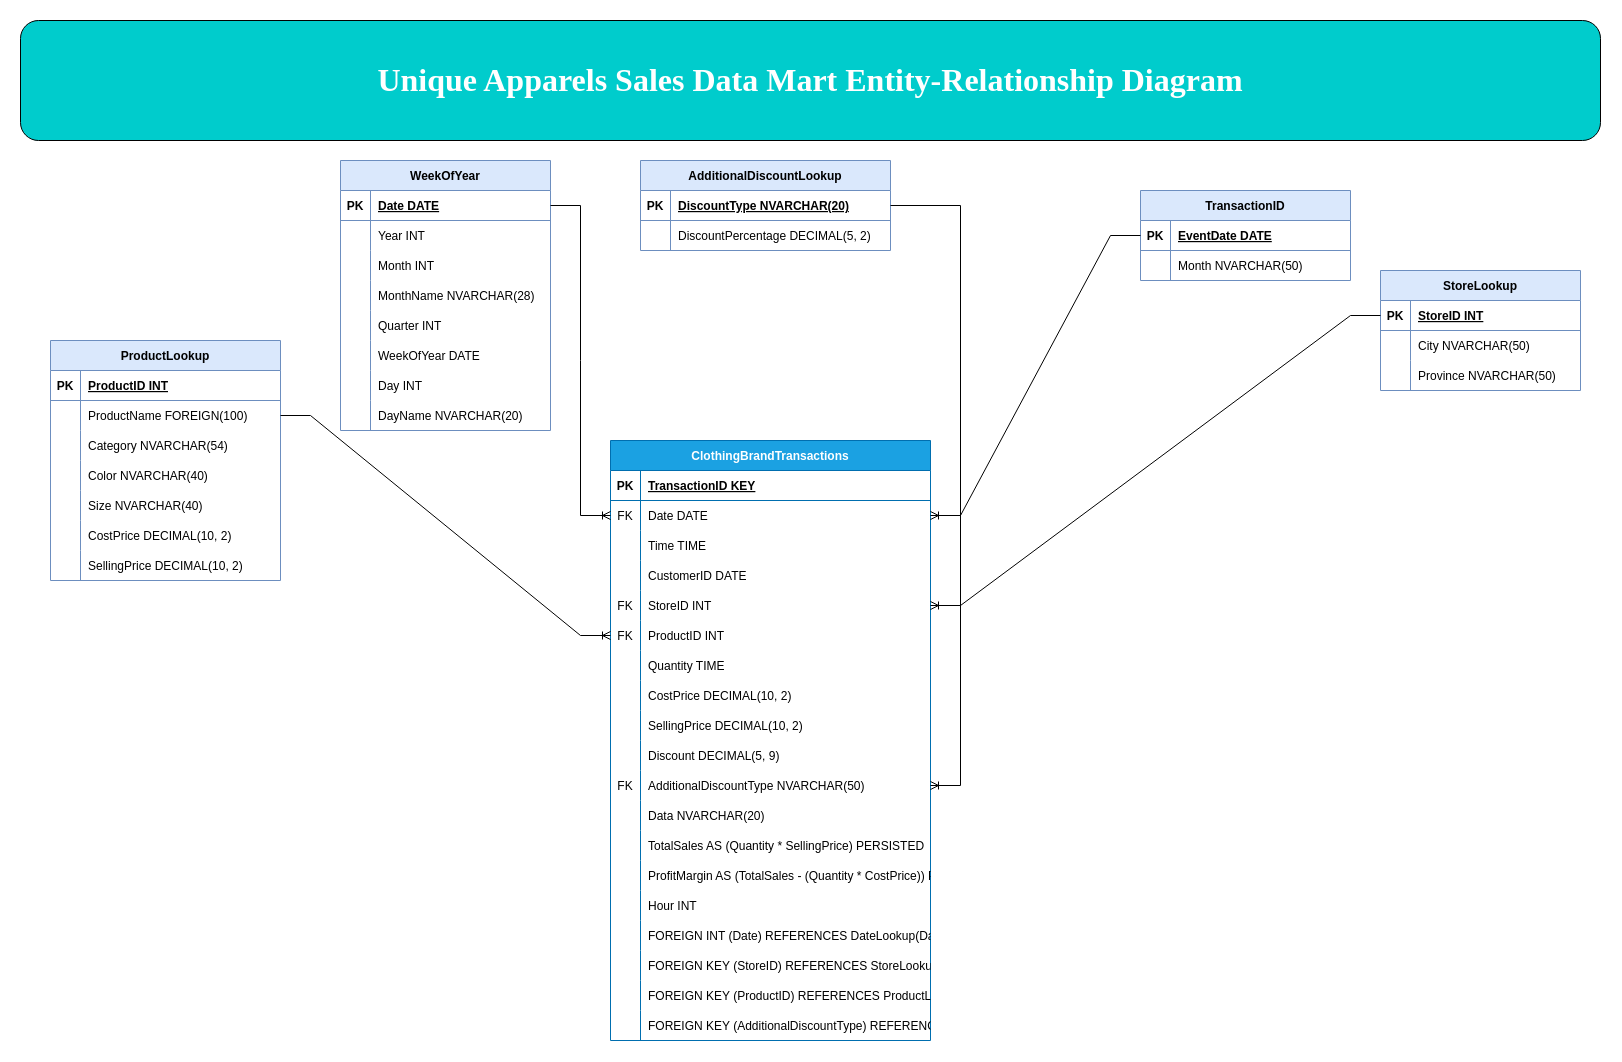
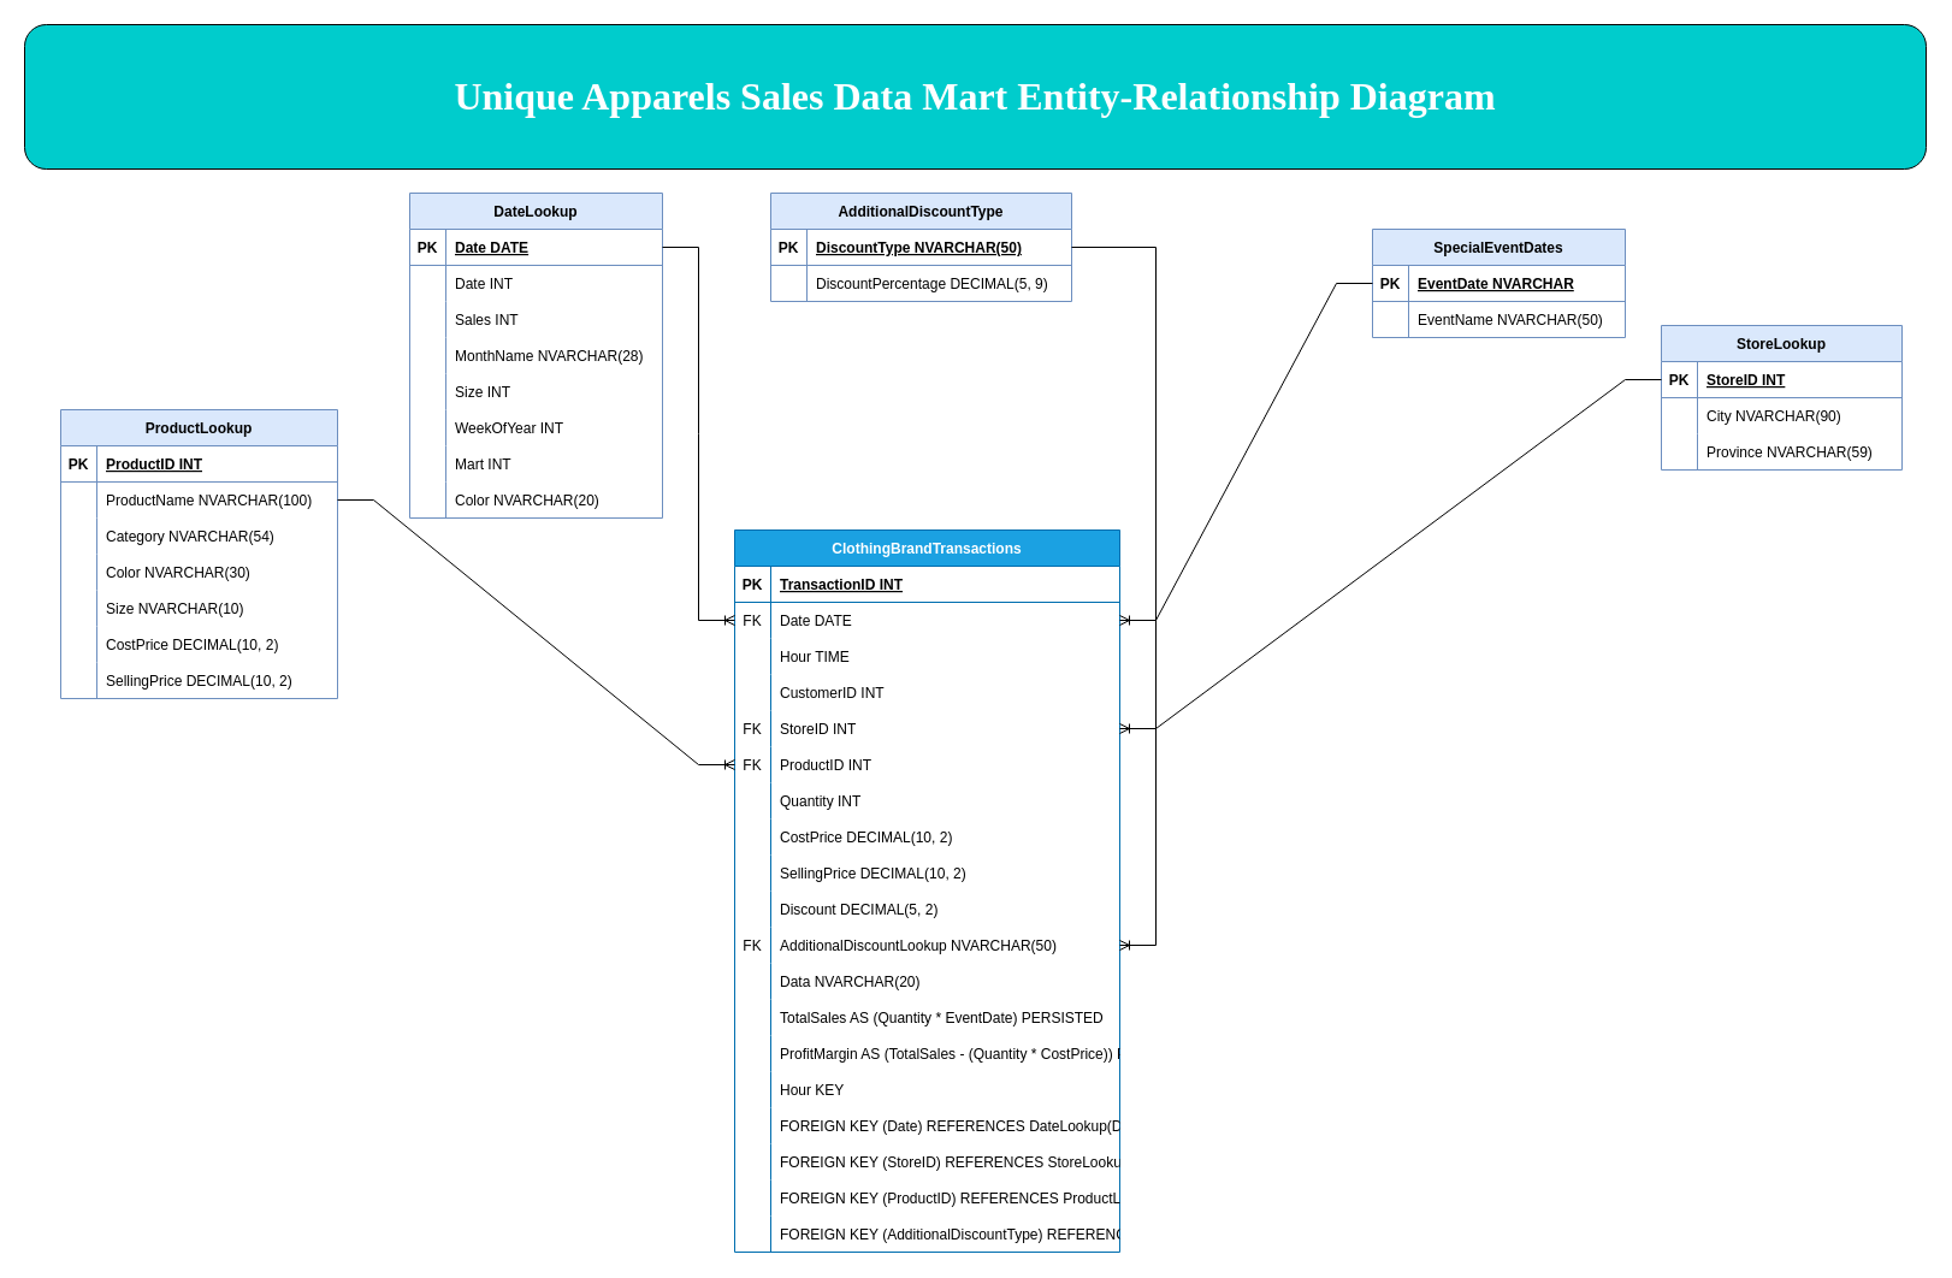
- <mxCell id="24" value="WeekOfYear" style="shape=table;startSize=30;container=1;collapsible=1;childLayout=tableLayout;fixedRows=1;rowLines=0;fontStyle=1;align=center;resizeLast=1;fillColor=#dae8fc;strokeColor=#6c8ebf;" vertex="1" parent="1"><mxGeometry x="340" y="160" width="210" height="270" as="geometry" /></mxCell>
+ <mxCell id="24" value="DateLookup" style="shape=table;startSize=30;container=1;collapsible=1;childLayout=tableLayout;fixedRows=1;rowLines=0;fontStyle=1;align=center;resizeLast=1;fillColor=#dae8fc;strokeColor=#6c8ebf;" vertex="1" parent="1"><mxGeometry x="340" y="160" width="210" height="270" as="geometry" /></mxCell>
- <mxCell id="66" value="AdditionalDiscountLookup" style="shape=table;startSize=30;container=1;collapsible=1;childLayout=tableLayout;fixedRows=1;rowLines=0;fontStyle=1;align=center;resizeLast=1;fillColor=#dae8fc;strokeColor=#6c8ebf;" vertex="1" parent="1"><mxGeometry x="640" y="160" width="250" height="90" as="geometry" /></mxCell>
+ <mxCell id="66" value="AdditionalDiscountType" style="shape=table;startSize=30;container=1;collapsible=1;childLayout=tableLayout;fixedRows=1;rowLines=0;fontStyle=1;align=center;resizeLast=1;fillColor=#dae8fc;strokeColor=#6c8ebf;" vertex="1" parent="1"><mxGeometry x="640" y="160" width="250" height="90" as="geometry" /></mxCell>
- <mxCell id="69" value="DiscountType NVARCHAR(20) " style="shape=partialRectangle;overflow=hidden;connectable=0;fillColor=none;align=left;strokeColor=inherit;top=0;left=0;bottom=0;right=0;spacingLeft=6;fontStyle=5;" vertex="1" parent="67"><mxGeometry x="30" width="220" height="30" as="geometry"><mxRectangle width="220" height="30" as="alternateBounds" /></mxGeometry></mxCell>
+ <mxCell id="69" value="DiscountType NVARCHAR(50) " style="shape=partialRectangle;overflow=hidden;connectable=0;fillColor=none;align=left;strokeColor=inherit;top=0;left=0;bottom=0;right=0;spacingLeft=6;fontStyle=5;" vertex="1" parent="67"><mxGeometry x="30" width="220" height="30" as="geometry"><mxRectangle width="220" height="30" as="alternateBounds" /></mxGeometry></mxCell>
- <mxCell id="59" value="TransactionID" style="shape=table;startSize=30;container=1;collapsible=1;childLayout=tableLayout;fixedRows=1;rowLines=0;fontStyle=1;align=center;resizeLast=1;fillColor=#dae8fc;strokeColor=#6c8ebf;" vertex="1" parent="1"><mxGeometry x="1140" y="190" width="210" height="90" as="geometry" /></mxCell>
+ <mxCell id="59" value="SpecialEventDates" style="shape=table;startSize=30;container=1;collapsible=1;childLayout=tableLayout;fixedRows=1;rowLines=0;fontStyle=1;align=center;resizeLast=1;fillColor=#dae8fc;strokeColor=#6c8ebf;" vertex="1" parent="1"><mxGeometry x="1140" y="190" width="210" height="90" as="geometry" /></mxCell>
- <mxCell id="30" value="Year INT" style="shape=partialRectangle;overflow=hidden;connectable=0;fillColor=none;align=left;strokeColor=inherit;top=0;left=0;bottom=0;right=0;spacingLeft=6;" vertex="1" parent="28"><mxGeometry x="30" width="180" height="30" as="geometry"><mxRectangle width="180" height="30" as="alternateBounds" /></mxGeometry></mxCell>
+ <mxCell id="30" value="Date INT" style="shape=partialRectangle;overflow=hidden;connectable=0;fillColor=none;align=left;strokeColor=inherit;top=0;left=0;bottom=0;right=0;spacingLeft=6;" vertex="1" parent="28"><mxGeometry x="30" width="180" height="30" as="geometry"><mxRectangle width="180" height="30" as="alternateBounds" /></mxGeometry></mxCell>
- <mxCell id="72" value="DiscountPercentage DECIMAL(5, 2)" style="shape=partialRectangle;overflow=hidden;connectable=0;fillColor=none;align=left;strokeColor=inherit;top=0;left=0;bottom=0;right=0;spacingLeft=6;" vertex="1" parent="70"><mxGeometry x="30" width="220" height="30" as="geometry"><mxRectangle width="220" height="30" as="alternateBounds" /></mxGeometry></mxCell>
+ <mxCell id="72" value="DiscountPercentage DECIMAL(5, 9)" style="shape=partialRectangle;overflow=hidden;connectable=0;fillColor=none;align=left;strokeColor=inherit;top=0;left=0;bottom=0;right=0;spacingLeft=6;" vertex="1" parent="70"><mxGeometry x="30" width="220" height="30" as="geometry"><mxRectangle width="220" height="30" as="alternateBounds" /></mxGeometry></mxCell>
- <mxCell id="62" value="EventDate DATE " style="shape=partialRectangle;overflow=hidden;connectable=0;fillColor=none;align=left;strokeColor=inherit;top=0;left=0;bottom=0;right=0;spacingLeft=6;fontStyle=5;" vertex="1" parent="60"><mxGeometry x="30" width="180" height="30" as="geometry"><mxRectangle width="180" height="30" as="alternateBounds" /></mxGeometry></mxCell>
+ <mxCell id="62" value="EventDate NVARCHAR " style="shape=partialRectangle;overflow=hidden;connectable=0;fillColor=none;align=left;strokeColor=inherit;top=0;left=0;bottom=0;right=0;spacingLeft=6;fontStyle=5;" vertex="1" parent="60"><mxGeometry x="30" width="180" height="30" as="geometry"><mxRectangle width="180" height="30" as="alternateBounds" /></mxGeometry></mxCell>
- <mxCell id="33" value="Month INT" style="shape=partialRectangle;overflow=hidden;connectable=0;fillColor=none;align=left;strokeColor=inherit;top=0;left=0;bottom=0;right=0;spacingLeft=6;" vertex="1" parent="31"><mxGeometry x="30" width="180" height="30" as="geometry"><mxRectangle width="180" height="30" as="alternateBounds" /></mxGeometry></mxCell>
+ <mxCell id="33" value="Sales INT" style="shape=partialRectangle;overflow=hidden;connectable=0;fillColor=none;align=left;strokeColor=inherit;top=0;left=0;bottom=0;right=0;spacingLeft=6;" vertex="1" parent="31"><mxGeometry x="30" width="180" height="30" as="geometry"><mxRectangle width="180" height="30" as="alternateBounds" /></mxGeometry></mxCell>
- <mxCell id="65" value="Month NVARCHAR(50)" style="shape=partialRectangle;overflow=hidden;connectable=0;fillColor=none;align=left;strokeColor=inherit;top=0;left=0;bottom=0;right=0;spacingLeft=6;" vertex="1" parent="63"><mxGeometry x="30" width="180" height="30" as="geometry"><mxRectangle width="180" height="30" as="alternateBounds" /></mxGeometry></mxCell>
+ <mxCell id="65" value="EventName NVARCHAR(50)" style="shape=partialRectangle;overflow=hidden;connectable=0;fillColor=none;align=left;strokeColor=inherit;top=0;left=0;bottom=0;right=0;spacingLeft=6;" vertex="1" parent="63"><mxGeometry x="30" width="180" height="30" as="geometry"><mxRectangle width="180" height="30" as="alternateBounds" /></mxGeometry></mxCell>
- <mxCell id="39" value="Quarter INT" style="shape=partialRectangle;overflow=hidden;connectable=0;fillColor=none;align=left;strokeColor=inherit;top=0;left=0;bottom=0;right=0;spacingLeft=6;" vertex="1" parent="37"><mxGeometry x="30" width="180" height="30" as="geometry"><mxRectangle width="180" height="30" as="alternateBounds" /></mxGeometry></mxCell>
+ <mxCell id="39" value="Size INT" style="shape=partialRectangle;overflow=hidden;connectable=0;fillColor=none;align=left;strokeColor=inherit;top=0;left=0;bottom=0;right=0;spacingLeft=6;" vertex="1" parent="37"><mxGeometry x="30" width="180" height="30" as="geometry"><mxRectangle width="180" height="30" as="alternateBounds" /></mxGeometry></mxCell>
- <mxCell id="55" value="City NVARCHAR(50)" style="shape=partialRectangle;overflow=hidden;connectable=0;fillColor=none;align=left;strokeColor=inherit;top=0;left=0;bottom=0;right=0;spacingLeft=6;" vertex="1" parent="53"><mxGeometry x="30" width="170" height="30" as="geometry"><mxRectangle width="170" height="30" as="alternateBounds" /></mxGeometry></mxCell>
+ <mxCell id="55" value="City NVARCHAR(90)" style="shape=partialRectangle;overflow=hidden;connectable=0;fillColor=none;align=left;strokeColor=inherit;top=0;left=0;bottom=0;right=0;spacingLeft=6;" vertex="1" parent="53"><mxGeometry x="30" width="170" height="30" as="geometry"><mxRectangle width="170" height="30" as="alternateBounds" /></mxGeometry></mxCell>
- <mxCell id="42" value="WeekOfYear DATE" style="shape=partialRectangle;overflow=hidden;connectable=0;fillColor=none;align=left;strokeColor=inherit;top=0;left=0;bottom=0;right=0;spacingLeft=6;" vertex="1" parent="40"><mxGeometry x="30" width="180" height="30" as="geometry"><mxRectangle width="180" height="30" as="alternateBounds" /></mxGeometry></mxCell>
+ <mxCell id="42" value="WeekOfYear INT" style="shape=partialRectangle;overflow=hidden;connectable=0;fillColor=none;align=left;strokeColor=inherit;top=0;left=0;bottom=0;right=0;spacingLeft=6;" vertex="1" parent="40"><mxGeometry x="30" width="180" height="30" as="geometry"><mxRectangle width="180" height="30" as="alternateBounds" /></mxGeometry></mxCell>
- <mxCell id="58" value="Province NVARCHAR(50)" style="shape=partialRectangle;overflow=hidden;connectable=0;fillColor=none;align=left;strokeColor=inherit;top=0;left=0;bottom=0;right=0;spacingLeft=6;" vertex="1" parent="56"><mxGeometry x="30" width="170" height="30" as="geometry"><mxRectangle width="170" height="30" as="alternateBounds" /></mxGeometry></mxCell>
+ <mxCell id="58" value="Province NVARCHAR(59)" style="shape=partialRectangle;overflow=hidden;connectable=0;fillColor=none;align=left;strokeColor=inherit;top=0;left=0;bottom=0;right=0;spacingLeft=6;" vertex="1" parent="56"><mxGeometry x="30" width="170" height="30" as="geometry"><mxRectangle width="170" height="30" as="alternateBounds" /></mxGeometry></mxCell>
- <mxCell id="45" value="Day INT" style="shape=partialRectangle;overflow=hidden;connectable=0;fillColor=none;align=left;strokeColor=inherit;top=0;left=0;bottom=0;right=0;spacingLeft=6;" vertex="1" parent="43"><mxGeometry x="30" width="180" height="30" as="geometry"><mxRectangle width="180" height="30" as="alternateBounds" /></mxGeometry></mxCell>
+ <mxCell id="45" value="Mart INT" style="shape=partialRectangle;overflow=hidden;connectable=0;fillColor=none;align=left;strokeColor=inherit;top=0;left=0;bottom=0;right=0;spacingLeft=6;" vertex="1" parent="43"><mxGeometry x="30" width="180" height="30" as="geometry"><mxRectangle width="180" height="30" as="alternateBounds" /></mxGeometry></mxCell>
- <mxCell id="8" value="ProductName FOREIGN(100)" style="shape=partialRectangle;overflow=hidden;connectable=0;fillColor=none;align=left;strokeColor=inherit;top=0;left=0;bottom=0;right=0;spacingLeft=6;" vertex="1" parent="6"><mxGeometry x="30" width="200" height="30" as="geometry"><mxRectangle width="200" height="30" as="alternateBounds" /></mxGeometry></mxCell>
+ <mxCell id="8" value="ProductName NVARCHAR(100)" style="shape=partialRectangle;overflow=hidden;connectable=0;fillColor=none;align=left;strokeColor=inherit;top=0;left=0;bottom=0;right=0;spacingLeft=6;" vertex="1" parent="6"><mxGeometry x="30" width="200" height="30" as="geometry"><mxRectangle width="200" height="30" as="alternateBounds" /></mxGeometry></mxCell>
- <mxCell id="48" value="DayName NVARCHAR(20)" style="shape=partialRectangle;overflow=hidden;connectable=0;fillColor=none;align=left;strokeColor=inherit;top=0;left=0;bottom=0;right=0;spacingLeft=6;" vertex="1" parent="46"><mxGeometry x="30" width="180" height="30" as="geometry"><mxRectangle width="180" height="30" as="alternateBounds" /></mxGeometry></mxCell>
+ <mxCell id="48" value="Color NVARCHAR(20)" style="shape=partialRectangle;overflow=hidden;connectable=0;fillColor=none;align=left;strokeColor=inherit;top=0;left=0;bottom=0;right=0;spacingLeft=6;" vertex="1" parent="46"><mxGeometry x="30" width="180" height="30" as="geometry"><mxRectangle width="180" height="30" as="alternateBounds" /></mxGeometry></mxCell>
- <mxCell id="14" value="Color NVARCHAR(40)" style="shape=partialRectangle;overflow=hidden;connectable=0;fillColor=none;align=left;strokeColor=inherit;top=0;left=0;bottom=0;right=0;spacingLeft=6;" vertex="1" parent="12"><mxGeometry x="30" width="200" height="30" as="geometry"><mxRectangle width="200" height="30" as="alternateBounds" /></mxGeometry></mxCell>
+ <mxCell id="14" value="Color NVARCHAR(30)" style="shape=partialRectangle;overflow=hidden;connectable=0;fillColor=none;align=left;strokeColor=inherit;top=0;left=0;bottom=0;right=0;spacingLeft=6;" vertex="1" parent="12"><mxGeometry x="30" width="200" height="30" as="geometry"><mxRectangle width="200" height="30" as="alternateBounds" /></mxGeometry></mxCell>
- <mxCell id="76" value="TransactionID KEY " style="shape=partialRectangle;overflow=hidden;connectable=0;fillColor=none;align=left;strokeColor=inherit;top=0;left=0;bottom=0;right=0;spacingLeft=6;fontStyle=5;" vertex="1" parent="74"><mxGeometry x="30" width="290" height="30" as="geometry"><mxRectangle width="290" height="30" as="alternateBounds" /></mxGeometry></mxCell>
+ <mxCell id="76" value="TransactionID INT " style="shape=partialRectangle;overflow=hidden;connectable=0;fillColor=none;align=left;strokeColor=inherit;top=0;left=0;bottom=0;right=0;spacingLeft=6;fontStyle=5;" vertex="1" parent="74"><mxGeometry x="30" width="290" height="30" as="geometry"><mxRectangle width="290" height="30" as="alternateBounds" /></mxGeometry></mxCell>
- <mxCell id="17" value="Size NVARCHAR(40)" style="shape=partialRectangle;overflow=hidden;connectable=0;fillColor=none;align=left;strokeColor=inherit;top=0;left=0;bottom=0;right=0;spacingLeft=6;" vertex="1" parent="15"><mxGeometry x="30" width="200" height="30" as="geometry"><mxRectangle width="200" height="30" as="alternateBounds" /></mxGeometry></mxCell>
+ <mxCell id="17" value="Size NVARCHAR(10)" style="shape=partialRectangle;overflow=hidden;connectable=0;fillColor=none;align=left;strokeColor=inherit;top=0;left=0;bottom=0;right=0;spacingLeft=6;" vertex="1" parent="15"><mxGeometry x="30" width="200" height="30" as="geometry"><mxRectangle width="200" height="30" as="alternateBounds" /></mxGeometry></mxCell>
- <mxCell id="82" value="Time TIME" style="shape=partialRectangle;overflow=hidden;connectable=0;fillColor=none;align=left;strokeColor=inherit;top=0;left=0;bottom=0;right=0;spacingLeft=6;" vertex="1" parent="80"><mxGeometry x="30" width="290" height="30" as="geometry"><mxRectangle width="290" height="30" as="alternateBounds" /></mxGeometry></mxCell>
+ <mxCell id="82" value="Hour TIME" style="shape=partialRectangle;overflow=hidden;connectable=0;fillColor=none;align=left;strokeColor=inherit;top=0;left=0;bottom=0;right=0;spacingLeft=6;" vertex="1" parent="80"><mxGeometry x="30" width="290" height="30" as="geometry"><mxRectangle width="290" height="30" as="alternateBounds" /></mxGeometry></mxCell>
- <mxCell id="85" value="CustomerID DATE" style="shape=partialRectangle;overflow=hidden;connectable=0;fillColor=none;align=left;strokeColor=inherit;top=0;left=0;bottom=0;right=0;spacingLeft=6;" vertex="1" parent="83"><mxGeometry x="30" width="290" height="30" as="geometry"><mxRectangle width="290" height="30" as="alternateBounds" /></mxGeometry></mxCell>
+ <mxCell id="85" value="CustomerID INT" style="shape=partialRectangle;overflow=hidden;connectable=0;fillColor=none;align=left;strokeColor=inherit;top=0;left=0;bottom=0;right=0;spacingLeft=6;" vertex="1" parent="83"><mxGeometry x="30" width="290" height="30" as="geometry"><mxRectangle width="290" height="30" as="alternateBounds" /></mxGeometry></mxCell>
- <mxCell id="94" value="Quantity TIME" style="shape=partialRectangle;overflow=hidden;connectable=0;fillColor=none;align=left;strokeColor=inherit;top=0;left=0;bottom=0;right=0;spacingLeft=6;" vertex="1" parent="92"><mxGeometry x="30" width="290" height="30" as="geometry"><mxRectangle width="290" height="30" as="alternateBounds" /></mxGeometry></mxCell>
+ <mxCell id="94" value="Quantity INT" style="shape=partialRectangle;overflow=hidden;connectable=0;fillColor=none;align=left;strokeColor=inherit;top=0;left=0;bottom=0;right=0;spacingLeft=6;" vertex="1" parent="92"><mxGeometry x="30" width="290" height="30" as="geometry"><mxRectangle width="290" height="30" as="alternateBounds" /></mxGeometry></mxCell>
- <mxCell id="103" value="Discount DECIMAL(5, 9)" style="shape=partialRectangle;overflow=hidden;connectable=0;fillColor=none;align=left;strokeColor=inherit;top=0;left=0;bottom=0;right=0;spacingLeft=6;" vertex="1" parent="101"><mxGeometry x="30" width="290" height="30" as="geometry"><mxRectangle width="290" height="30" as="alternateBounds" /></mxGeometry></mxCell>
+ <mxCell id="103" value="Discount DECIMAL(5, 2)" style="shape=partialRectangle;overflow=hidden;connectable=0;fillColor=none;align=left;strokeColor=inherit;top=0;left=0;bottom=0;right=0;spacingLeft=6;" vertex="1" parent="101"><mxGeometry x="30" width="290" height="30" as="geometry"><mxRectangle width="290" height="30" as="alternateBounds" /></mxGeometry></mxCell>
- <mxCell id="106" value="AdditionalDiscountType NVARCHAR(50)" style="shape=partialRectangle;overflow=hidden;connectable=0;fillColor=none;align=left;strokeColor=inherit;top=0;left=0;bottom=0;right=0;spacingLeft=6;" vertex="1" parent="104"><mxGeometry x="30" width="290" height="30" as="geometry"><mxRectangle width="290" height="30" as="alternateBounds" /></mxGeometry></mxCell>
+ <mxCell id="106" value="AdditionalDiscountLookup NVARCHAR(50)" style="shape=partialRectangle;overflow=hidden;connectable=0;fillColor=none;align=left;strokeColor=inherit;top=0;left=0;bottom=0;right=0;spacingLeft=6;" vertex="1" parent="104"><mxGeometry x="30" width="290" height="30" as="geometry"><mxRectangle width="290" height="30" as="alternateBounds" /></mxGeometry></mxCell>
- <mxCell id="112" value="TotalSales AS (Quantity * SellingPrice) PERSISTED" style="shape=partialRectangle;overflow=hidden;connectable=0;fillColor=none;align=left;strokeColor=inherit;top=0;left=0;bottom=0;right=0;spacingLeft=6;" vertex="1" parent="110"><mxGeometry x="30" width="290" height="30" as="geometry"><mxRectangle width="290" height="30" as="alternateBounds" /></mxGeometry></mxCell>
+ <mxCell id="112" value="TotalSales AS (Quantity * EventDate) PERSISTED" style="shape=partialRectangle;overflow=hidden;connectable=0;fillColor=none;align=left;strokeColor=inherit;top=0;left=0;bottom=0;right=0;spacingLeft=6;" vertex="1" parent="110"><mxGeometry x="30" width="290" height="30" as="geometry"><mxRectangle width="290" height="30" as="alternateBounds" /></mxGeometry></mxCell>
- <mxCell id="118" value="Hour INT" style="shape=partialRectangle;overflow=hidden;connectable=0;fillColor=none;align=left;strokeColor=inherit;top=0;left=0;bottom=0;right=0;spacingLeft=6;" vertex="1" parent="116"><mxGeometry x="30" width="290" height="30" as="geometry"><mxRectangle width="290" height="30" as="alternateBounds" /></mxGeometry></mxCell>
+ <mxCell id="118" value="Hour KEY" style="shape=partialRectangle;overflow=hidden;connectable=0;fillColor=none;align=left;strokeColor=inherit;top=0;left=0;bottom=0;right=0;spacingLeft=6;" vertex="1" parent="116"><mxGeometry x="30" width="290" height="30" as="geometry"><mxRectangle width="290" height="30" as="alternateBounds" /></mxGeometry></mxCell>
- <mxCell id="121" value="FOREIGN INT (Date) REFERENCES DateLookup(Date)" style="shape=partialRectangle;overflow=hidden;connectable=0;fillColor=none;align=left;strokeColor=inherit;top=0;left=0;bottom=0;right=0;spacingLeft=6;" vertex="1" parent="119"><mxGeometry x="30" width="290" height="30" as="geometry"><mxRectangle width="290" height="30" as="alternateBounds" /></mxGeometry></mxCell>
+ <mxCell id="121" value="FOREIGN KEY (Date) REFERENCES DateLookup(Date)" style="shape=partialRectangle;overflow=hidden;connectable=0;fillColor=none;align=left;strokeColor=inherit;top=0;left=0;bottom=0;right=0;spacingLeft=6;" vertex="1" parent="119"><mxGeometry x="30" width="290" height="30" as="geometry"><mxRectangle width="290" height="30" as="alternateBounds" /></mxGeometry></mxCell>
